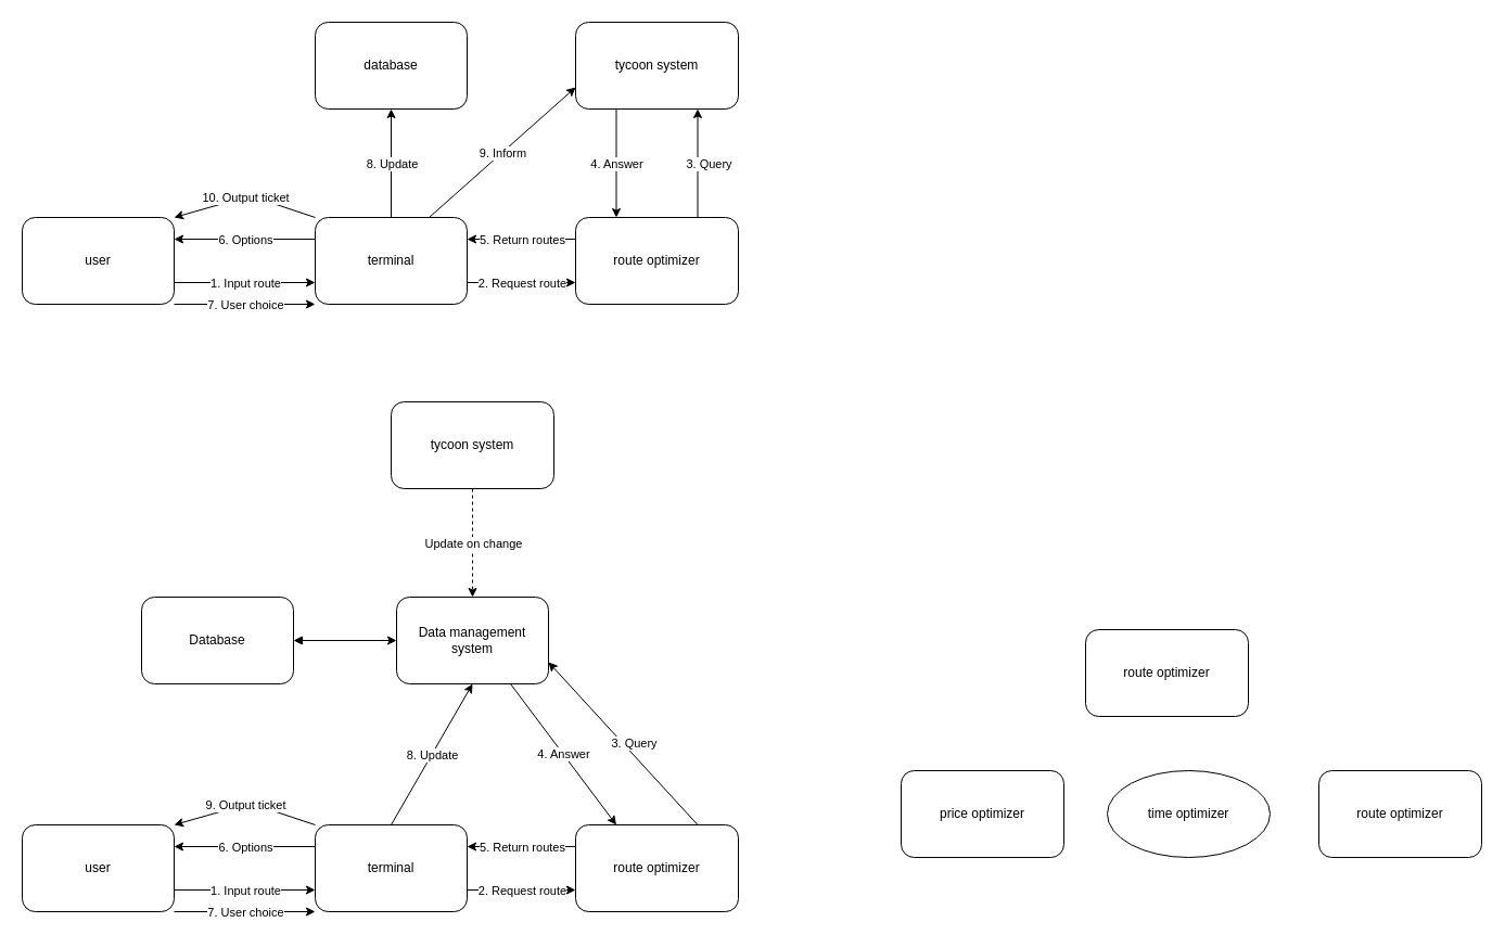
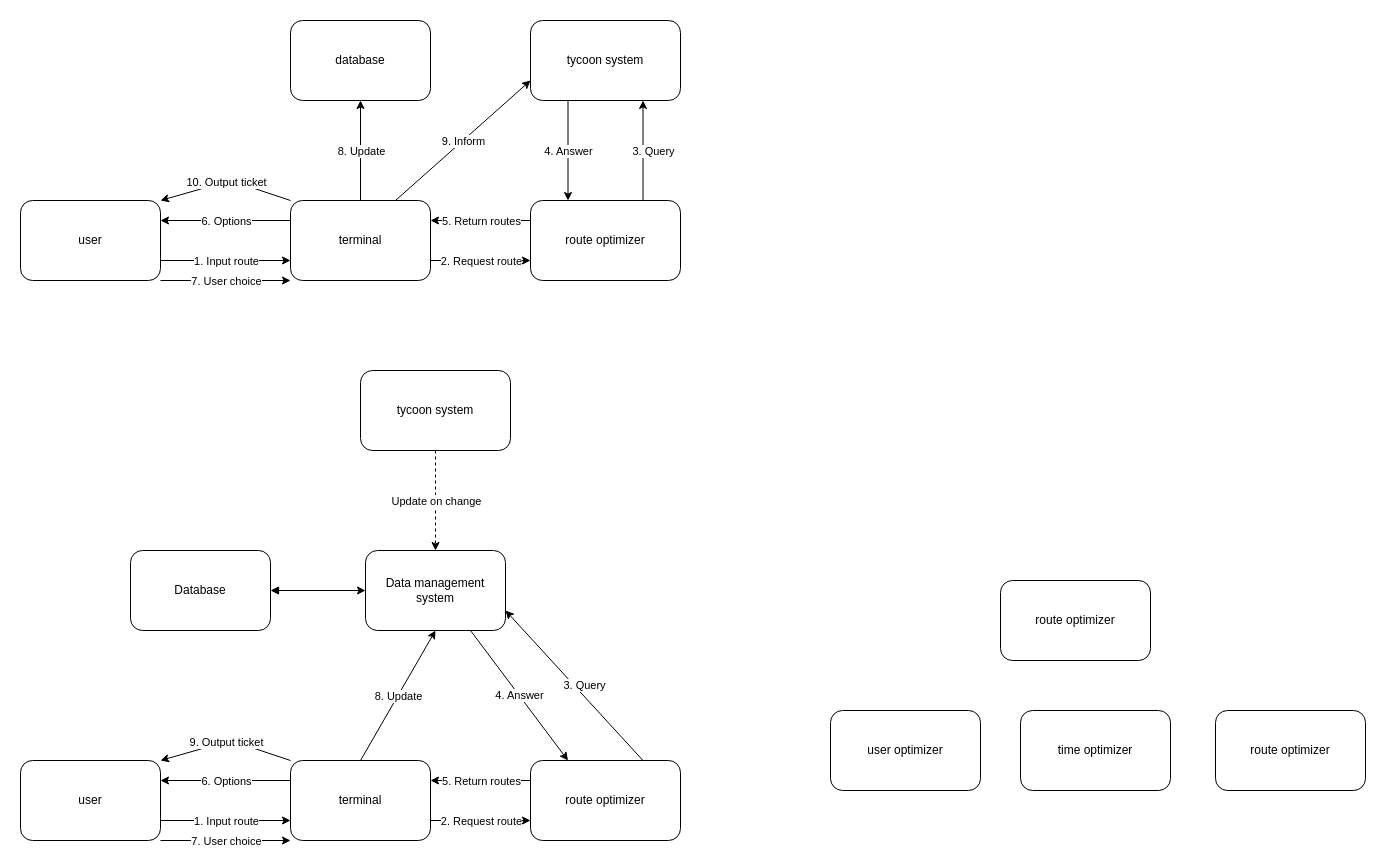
- <mxCell id="55" value="price optimizer" style="rounded=1;whiteSpace=wrap;html=1;" parent="1" vertex="1"><mxGeometry x="830" y="710" width="150" height="80" as="geometry" /></mxCell>
+ <mxCell id="55" value="user optimizer" style="rounded=1;whiteSpace=wrap;html=1;" parent="1" vertex="1"><mxGeometry x="830" y="710" width="150" height="80" as="geometry" /></mxCell>
- <mxCell id="53" value="time optimizer" style="ellipse;whiteSpace=wrap;html=1;" parent="1" vertex="1"><mxGeometry x="1020" y="710" width="150" height="80" as="geometry" /></mxCell>
+ <mxCell id="53" value="time optimizer" style="rounded=1;whiteSpace=wrap;html=1;" parent="1" vertex="1"><mxGeometry x="1020" y="710" width="150" height="80" as="geometry" /></mxCell>
